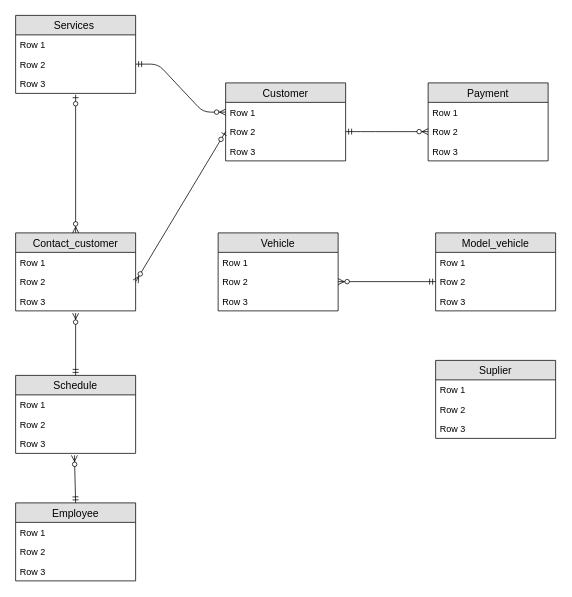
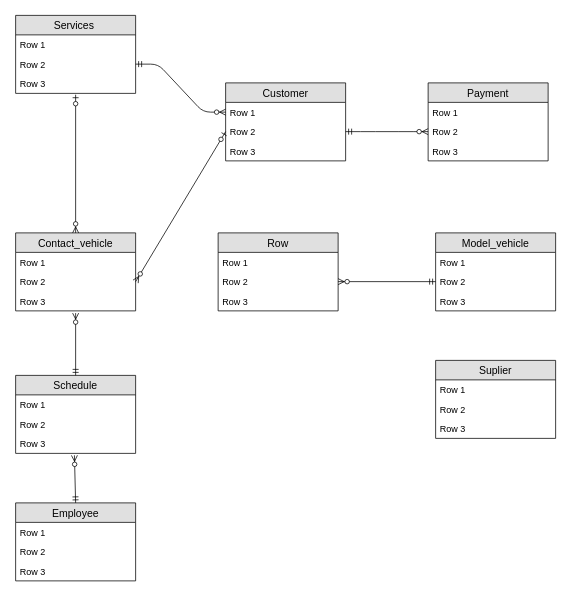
- <mxCell id="6" value="Contact_customer" style="swimlane;fontStyle=0;childLayout=stackLayout;horizontal=1;startSize=26;fillColor=#e0e0e0;horizontalStack=0;resizeParent=1;resizeParentMax=0;resizeLast=0;collapsible=1;marginBottom=0;swimlaneFillColor=#ffffff;align=center;fontSize=14;" parent="1" vertex="1"><mxGeometry x="20" y="310" width="160" height="104" as="geometry" /></mxCell>
+ <mxCell id="6" value="Contact_vehicle" style="swimlane;fontStyle=0;childLayout=stackLayout;horizontal=1;startSize=26;fillColor=#e0e0e0;horizontalStack=0;resizeParent=1;resizeParentMax=0;resizeLast=0;collapsible=1;marginBottom=0;swimlaneFillColor=#ffffff;align=center;fontSize=14;" parent="1" vertex="1"><mxGeometry x="20" y="310" width="160" height="104" as="geometry" /></mxCell>
- <mxCell id="18" value="Vehicle" style="swimlane;fontStyle=0;childLayout=stackLayout;horizontal=1;startSize=26;fillColor=#e0e0e0;horizontalStack=0;resizeParent=1;resizeParentMax=0;resizeLast=0;collapsible=1;marginBottom=0;swimlaneFillColor=#ffffff;align=center;fontSize=14;" parent="1" vertex="1"><mxGeometry x="290" y="310" width="160" height="104" as="geometry" /></mxCell>
+ <mxCell id="18" value="Row" style="swimlane;fontStyle=0;childLayout=stackLayout;horizontal=1;startSize=26;fillColor=#e0e0e0;horizontalStack=0;resizeParent=1;resizeParentMax=0;resizeLast=0;collapsible=1;marginBottom=0;swimlaneFillColor=#ffffff;align=center;fontSize=14;" parent="1" vertex="1"><mxGeometry x="290" y="310" width="160" height="104" as="geometry" /></mxCell>
